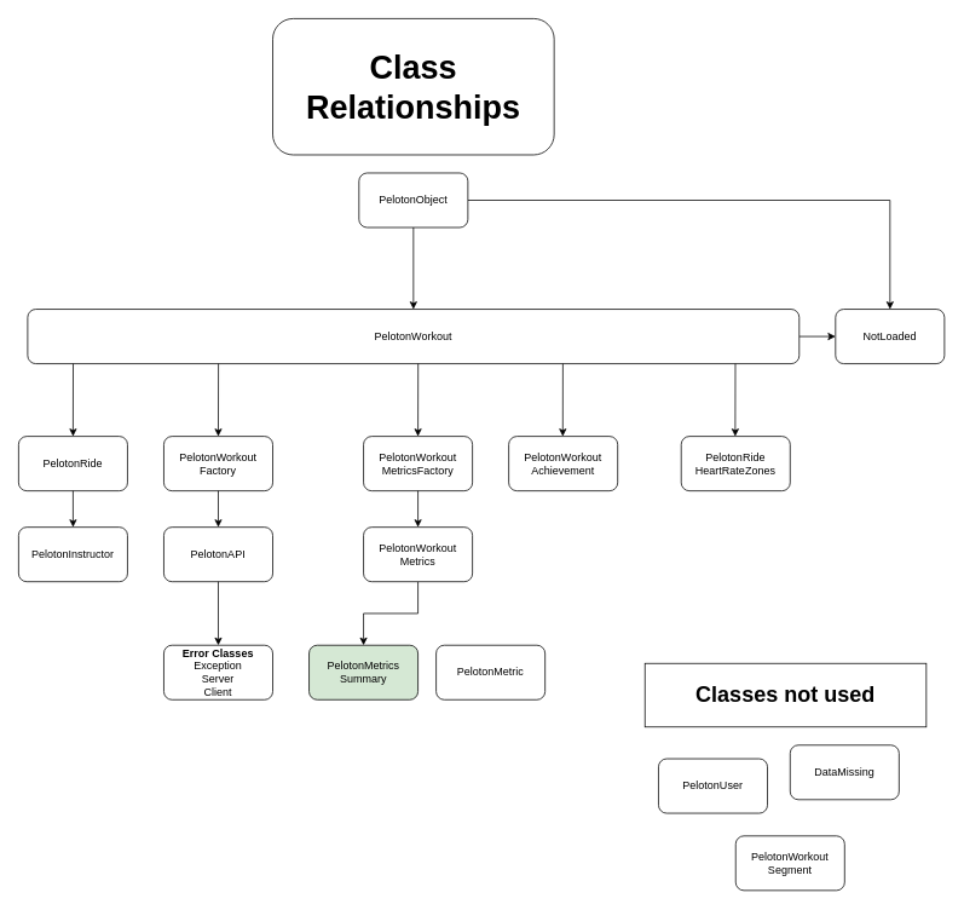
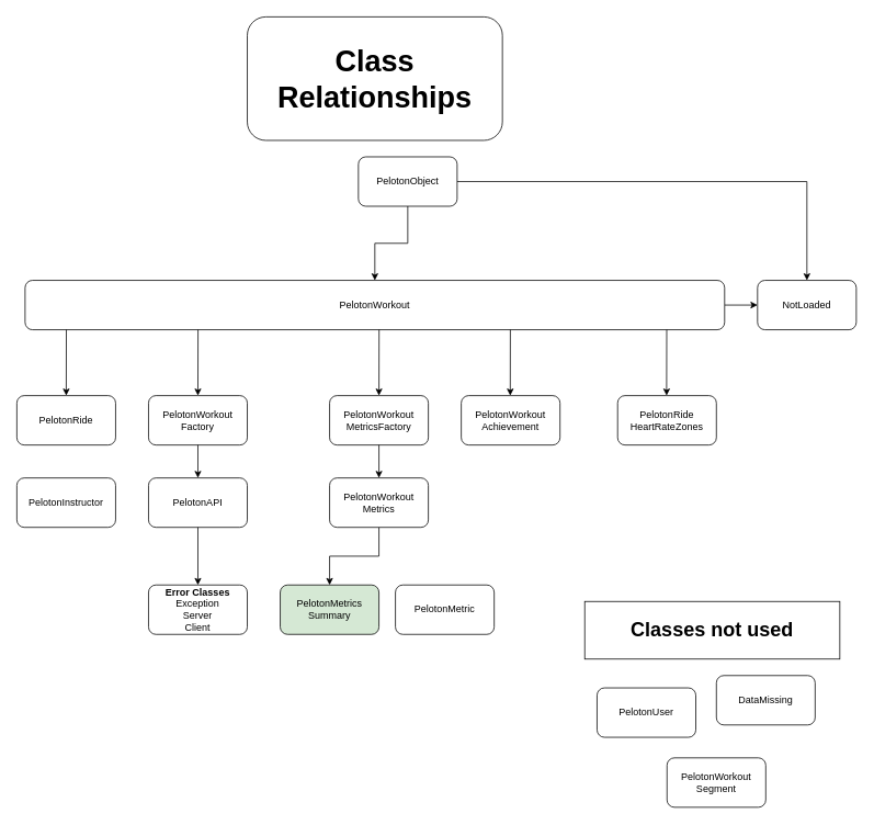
- <mxCell id="5" value="PelotonObject" style="rounded=1;whiteSpace=wrap;html=1;" vertex="1" parent="1"><mxGeometry x="395" y="190" width="120" height="60" as="geometry" /></mxCell>
+ <mxCell id="5" value="PelotonObject" style="rounded=1;whiteSpace=wrap;html=1;" vertex="1" parent="1"><mxGeometry x="435" y="190" width="120" height="60" as="geometry" /></mxCell>
- <mxCell id="21" style="edgeStyle=orthogonalEdgeStyle;rounded=0;orthogonalLoop=1;jettySize=auto;html=1;entryX=0.5;entryY=0;entryDx=0;entryDy=0;" edge="1" parent="1" source="19" target="20"><mxGeometry relative="1" as="geometry" /></mxCell>
